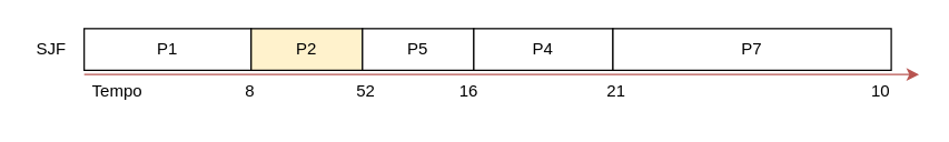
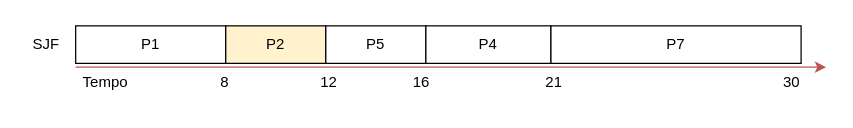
- <mxCell id="6" value="52" style="text;strokeColor=none;fillColor=none;align=left;verticalAlign=middle;spacingLeft=4;spacingRight=4;overflow=hidden;points=[[0,0.5],[1,0.5]];portConstraint=eastwest;rotatable=0;whiteSpace=wrap;html=1;" vertex="1" parent="1"><mxGeometry x="250" y="50" width="30" height="30" as="geometry" /></mxCell>
+ <mxCell id="6" value="12" style="text;strokeColor=none;fillColor=none;align=left;verticalAlign=middle;spacingLeft=4;spacingRight=4;overflow=hidden;points=[[0,0.5],[1,0.5]];portConstraint=eastwest;rotatable=0;whiteSpace=wrap;html=1;" vertex="1" parent="1"><mxGeometry x="250" y="50" width="30" height="30" as="geometry" /></mxCell>
- <mxCell id="12" value="10" style="text;strokeColor=none;fillColor=none;align=left;verticalAlign=middle;spacingLeft=4;spacingRight=4;overflow=hidden;points=[[0,0.5],[1,0.5]];portConstraint=eastwest;rotatable=0;whiteSpace=wrap;html=1;" vertex="1" parent="1"><mxGeometry x="620" y="50" width="30" height="30" as="geometry" /></mxCell>
+ <mxCell id="12" value="30" style="text;strokeColor=none;fillColor=none;align=left;verticalAlign=middle;spacingLeft=4;spacingRight=4;overflow=hidden;points=[[0,0.5],[1,0.5]];portConstraint=eastwest;rotatable=0;whiteSpace=wrap;html=1;" vertex="1" parent="1"><mxGeometry x="620" y="50" width="30" height="30" as="geometry" /></mxCell>
